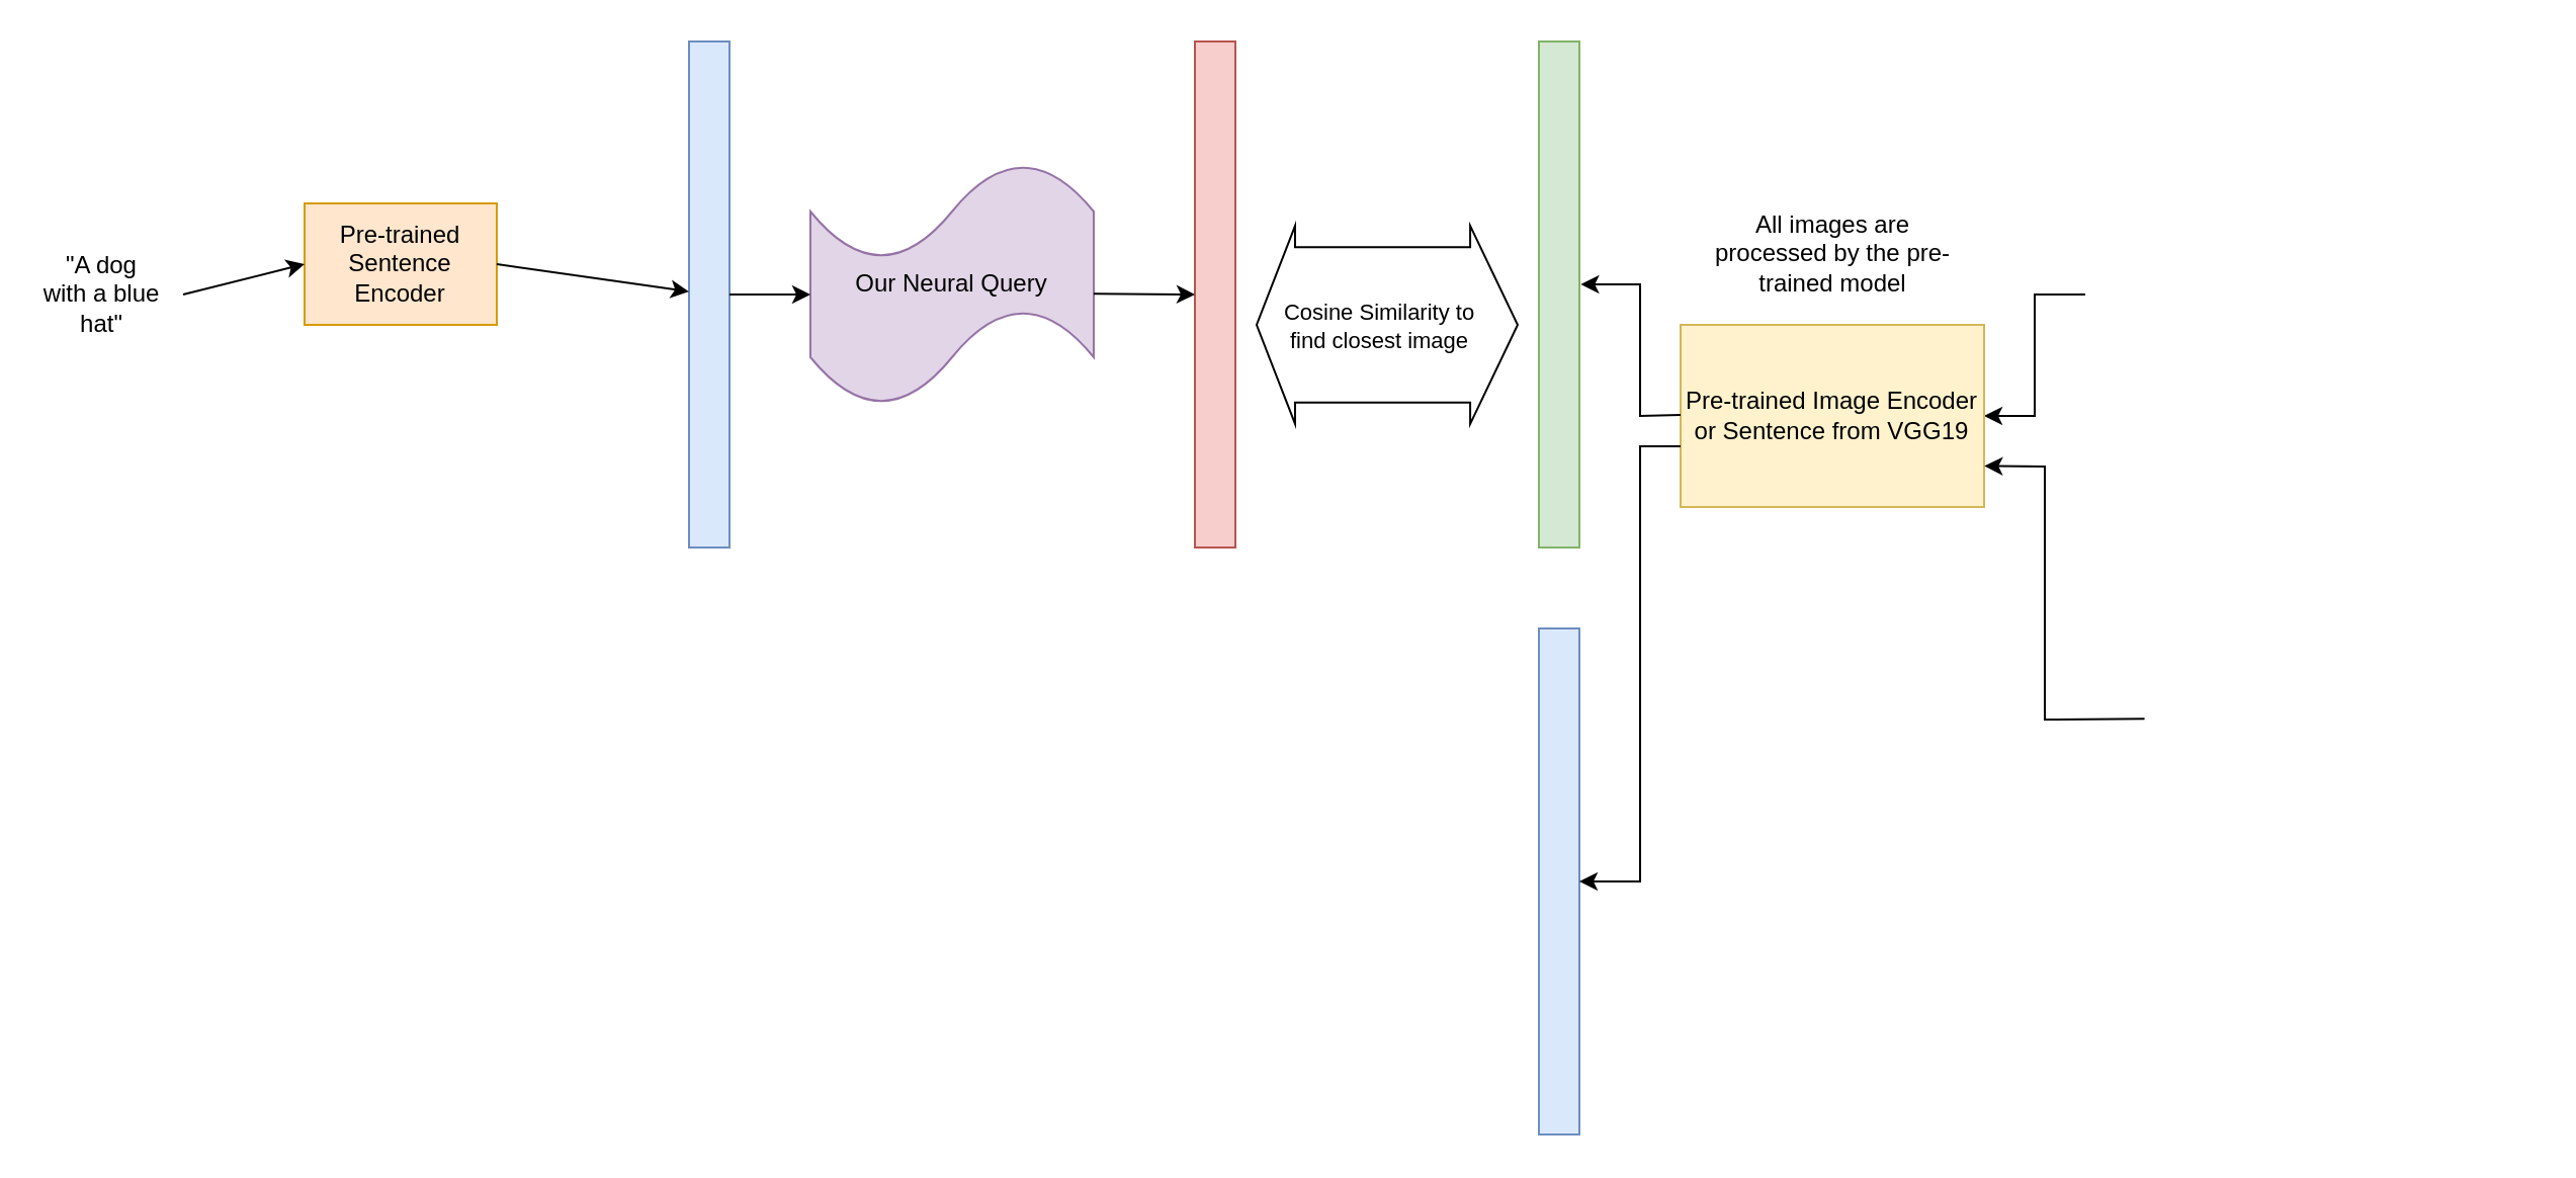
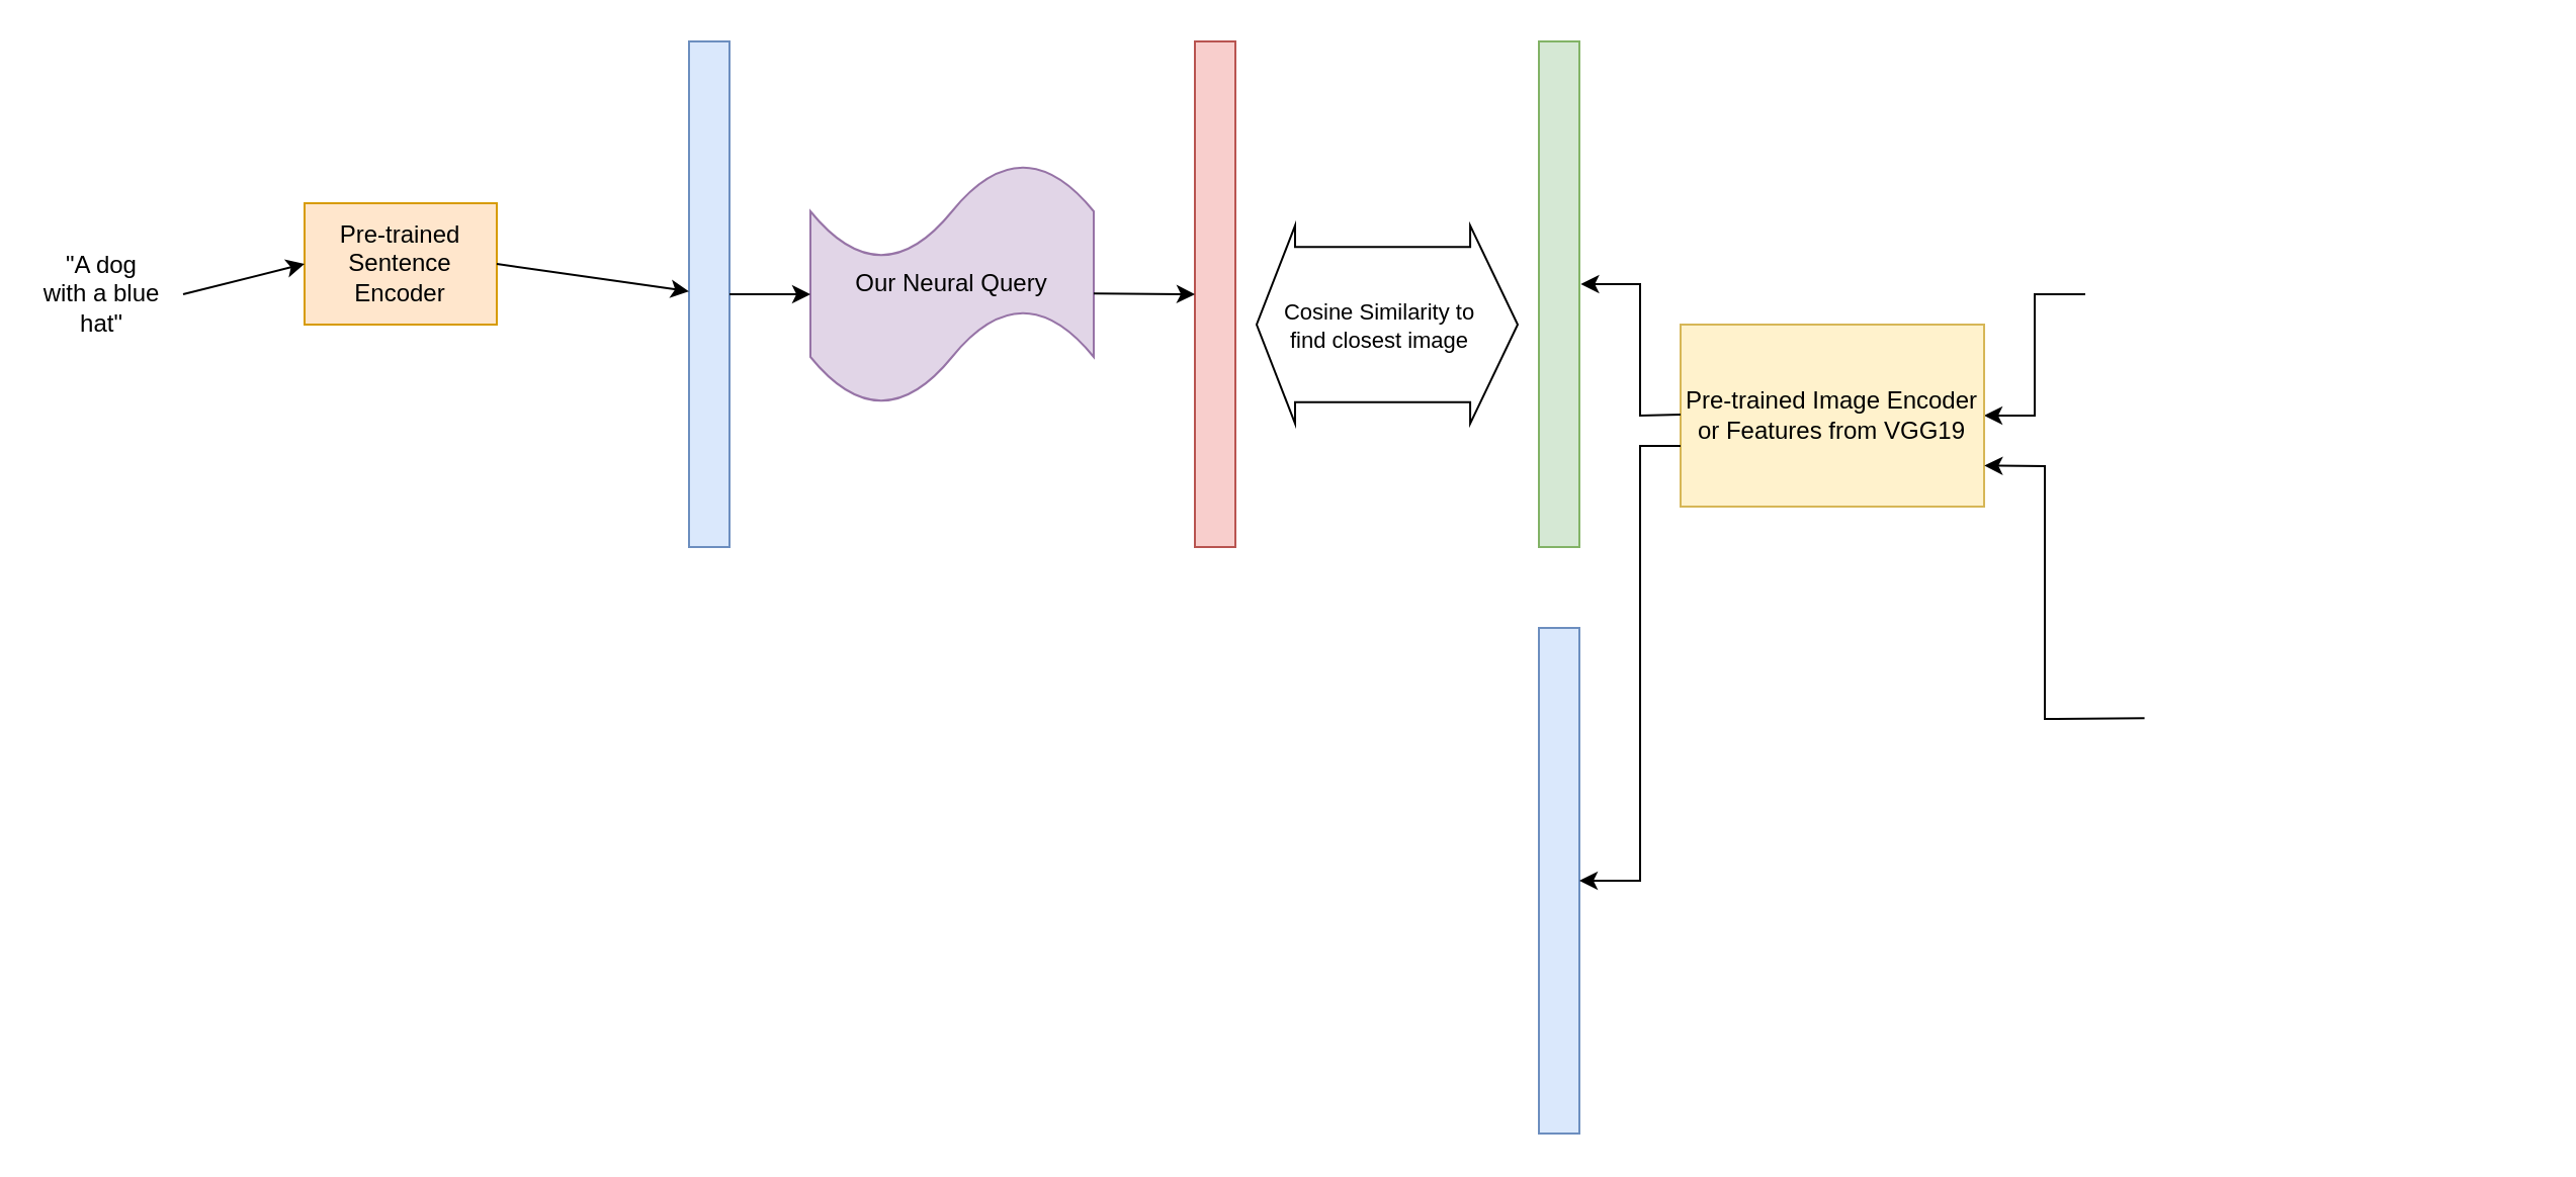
- <mxCell id="22" value="All images are processed by the pre-trained model" style="text;html=1;align=center;verticalAlign=middle;whiteSpace=wrap;rounded=0;" vertex="1" parent="1"><mxGeometry x="842.5" y="110" width="125" height="30" as="geometry" /></mxCell>
- <mxCell id="14" value="Pre-trained Image Encoder or Sentence from VGG19" style="rounded=0;whiteSpace=wrap;html=1;fillColor=#fff2cc;strokeColor=#d6b656;" vertex="1" parent="1"><mxGeometry x="830" y="160" width="150" height="90" as="geometry" /></mxCell>
+ <mxCell id="14" value="Pre-trained Image Encoder or Features from VGG19" style="rounded=0;whiteSpace=wrap;html=1;fillColor=#fff2cc;strokeColor=#d6b656;" vertex="1" parent="1"><mxGeometry x="830" y="160" width="150" height="90" as="geometry" /></mxCell>
